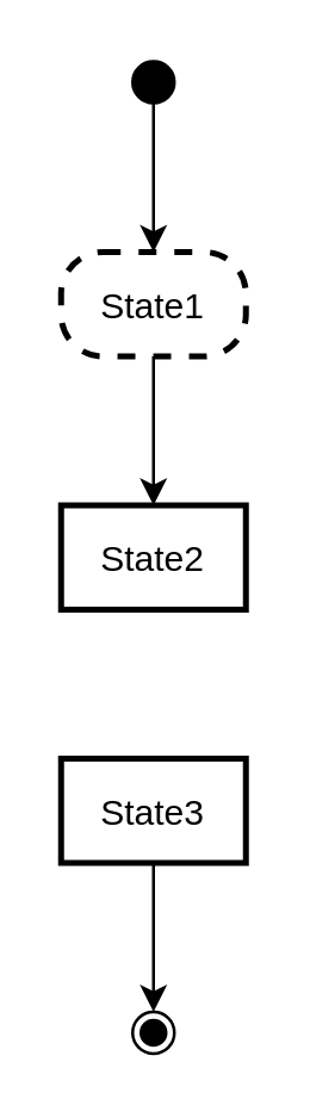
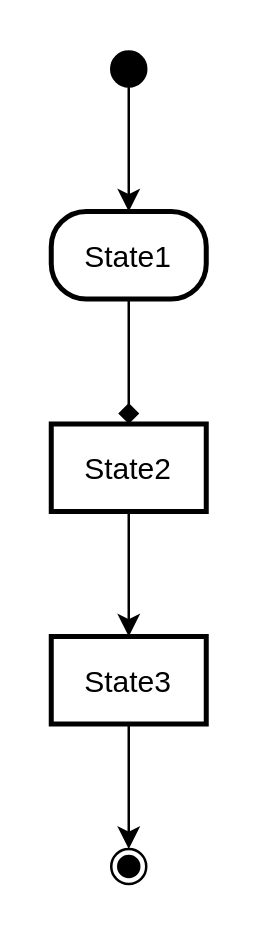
- <mxCell id="3" value="State1" style="rounded=1;arcSize=40;strokeWidth=2;dashed=1;" vertex="1" parent="1"><mxGeometry x="20" y="84" width="62" height="35" as="geometry" /></mxCell>
+ <mxCell id="3" value="State1" style="rounded=1;arcSize=40;strokeWidth=2" vertex="1" parent="1"><mxGeometry x="20" y="84" width="62" height="35" as="geometry" /></mxCell>
- <mxCell id="8" value="" style="curved=1;startArrow=none;;exitX=0.5;exitY=1;entryX=0.5;entryY=0;" edge="1" parent="1" source="3" target="4"><mxGeometry relative="1" as="geometry"><Array as="points" /></mxGeometry></mxCell>
+ <mxCell id="8" value="" style="curved=1;startArrow=none;exitX=0.5;exitY=1;entryX=0.5;entryY=0;endArrow=diamond;" edge="1" parent="1" source="3" target="4"><mxGeometry relative="1" as="geometry"><Array as="points" /></mxGeometry></mxCell>
+ <mxCell id="9" value="" style="curved=1;startArrow=none;;exitX=0.5;exitY=1;entryX=0.5;entryY=0;" edge="1" parent="1" source="4" target="5"><mxGeometry relative="1" as="geometry"><Array as="points" /></mxGeometry></mxCell>
